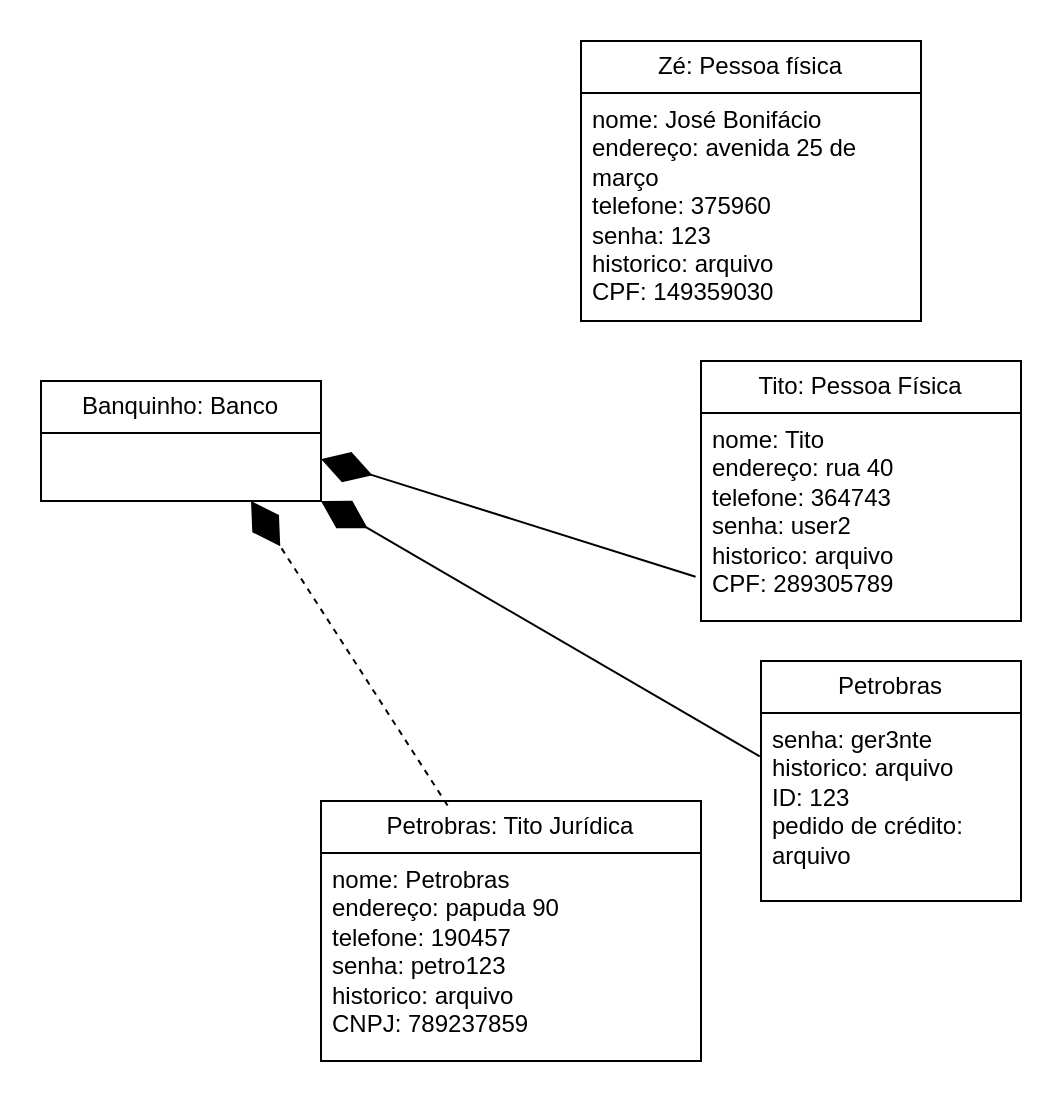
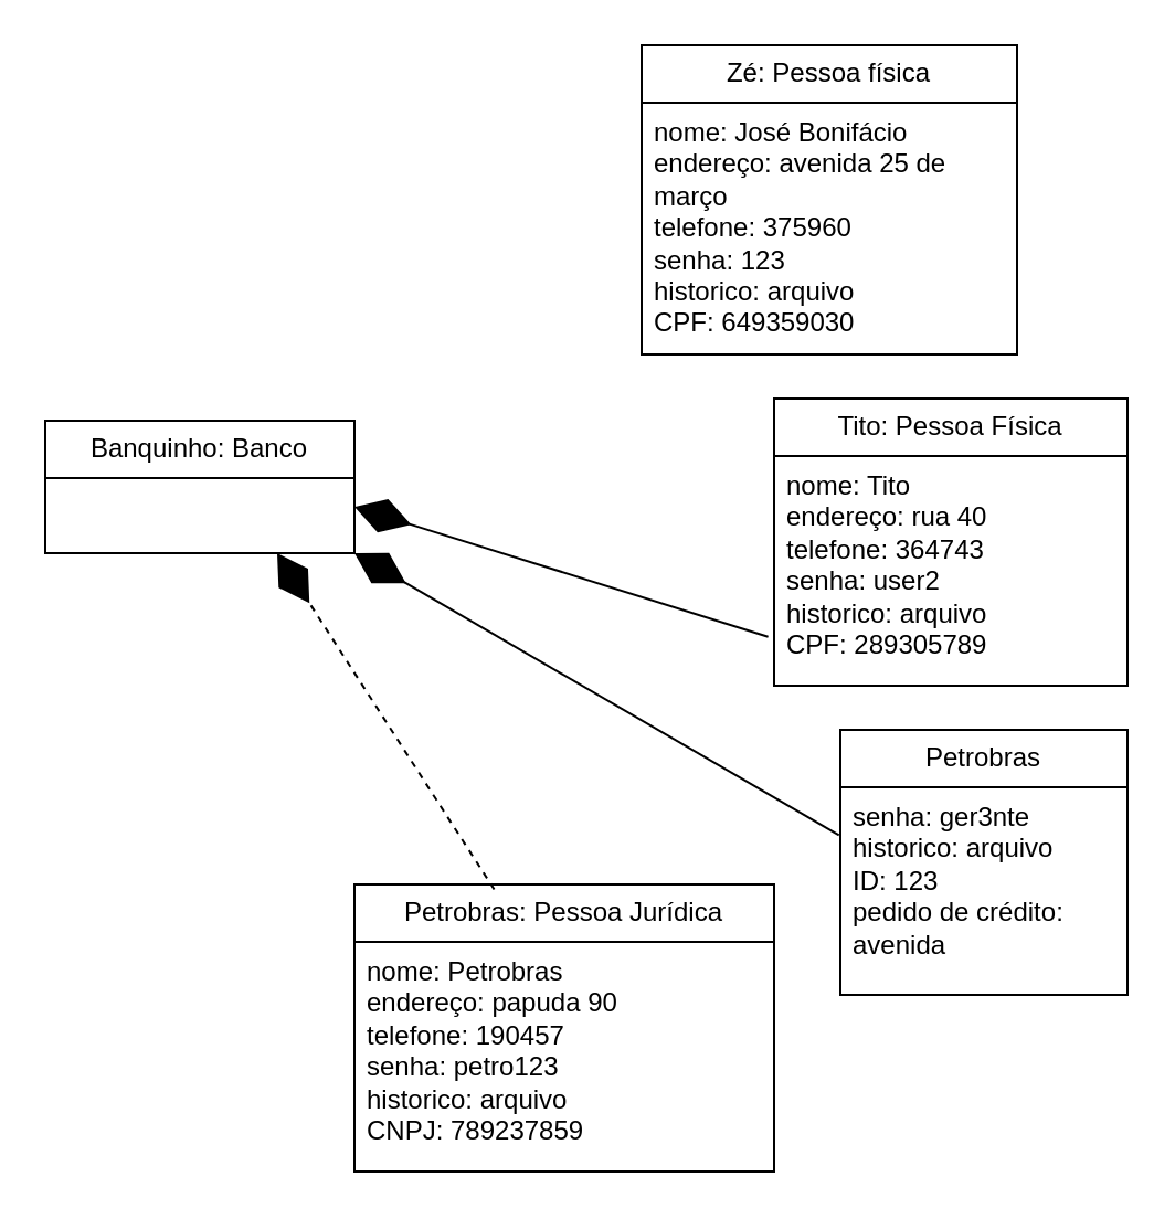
- <mxCell id="4" value="nome: José Bonifácio&lt;br style=&quot;border-color: var(--border-color);&quot;&gt;endereço: avenida 25 de março&lt;br style=&quot;border-color: var(--border-color);&quot;&gt;telefone: 375960&lt;br style=&quot;border-color: var(--border-color);&quot;&gt;senha: 123&lt;br style=&quot;border-color: var(--border-color);&quot;&gt;historico: arquivo&lt;br&gt;CPF: 149359030" style="text;strokeColor=none;fillColor=none;align=left;verticalAlign=top;spacingLeft=4;spacingRight=4;overflow=hidden;rotatable=0;points=[[0,0.5],[1,0.5]];portConstraint=eastwest;whiteSpace=wrap;html=1;" parent="3" vertex="1"><mxGeometry y="26" width="170" height="114" as="geometry" /></mxCell>
+ <mxCell id="4" value="nome: José Bonifácio&lt;br style=&quot;border-color: var(--border-color);&quot;&gt;endereço: avenida 25 de março&lt;br style=&quot;border-color: var(--border-color);&quot;&gt;telefone: 375960&lt;br style=&quot;border-color: var(--border-color);&quot;&gt;senha: 123&lt;br style=&quot;border-color: var(--border-color);&quot;&gt;historico: arquivo&lt;br&gt;CPF: 649359030" style="text;strokeColor=none;fillColor=none;align=left;verticalAlign=top;spacingLeft=4;spacingRight=4;overflow=hidden;rotatable=0;points=[[0,0.5],[1,0.5]];portConstraint=eastwest;whiteSpace=wrap;html=1;" parent="3" vertex="1"><mxGeometry y="26" width="170" height="114" as="geometry" /></mxCell>
- <mxCell id="8" value="senha: ger3nte&lt;br style=&quot;border-color: var(--border-color);&quot;&gt;historico: arquivo&lt;br&gt;ID: 123&lt;br&gt;pedido de crédito: arquivo" style="text;strokeColor=none;fillColor=none;align=left;verticalAlign=top;spacingLeft=4;spacingRight=4;overflow=hidden;rotatable=0;points=[[0,0.5],[1,0.5]];portConstraint=eastwest;whiteSpace=wrap;html=1;" parent="7" vertex="1"><mxGeometry y="26" width="130" height="94" as="geometry" /></mxCell>
+ <mxCell id="8" value="senha: ger3nte&lt;br style=&quot;border-color: var(--border-color);&quot;&gt;historico: arquivo&lt;br&gt;ID: 123&lt;br&gt;pedido de crédito: avenida" style="text;strokeColor=none;fillColor=none;align=left;verticalAlign=top;spacingLeft=4;spacingRight=4;overflow=hidden;rotatable=0;points=[[0,0.5],[1,0.5]];portConstraint=eastwest;whiteSpace=wrap;html=1;" parent="7" vertex="1"><mxGeometry y="26" width="130" height="94" as="geometry" /></mxCell>
- <mxCell id="9" value="Petrobras: Tito Jurídica" style="swimlane;fontStyle=0;childLayout=stackLayout;horizontal=1;startSize=26;fillColor=none;horizontalStack=0;resizeParent=1;resizeParentMax=0;resizeLast=0;collapsible=1;marginBottom=0;whiteSpace=wrap;html=1;" parent="1" vertex="1"><mxGeometry x="160" y="400" width="190" height="130" as="geometry" /></mxCell>
+ <mxCell id="9" value="Petrobras: Pessoa Jurídica" style="swimlane;fontStyle=0;childLayout=stackLayout;horizontal=1;startSize=26;fillColor=none;horizontalStack=0;resizeParent=1;resizeParentMax=0;resizeLast=0;collapsible=1;marginBottom=0;whiteSpace=wrap;html=1;" parent="1" vertex="1"><mxGeometry x="160" y="400" width="190" height="130" as="geometry" /></mxCell>
